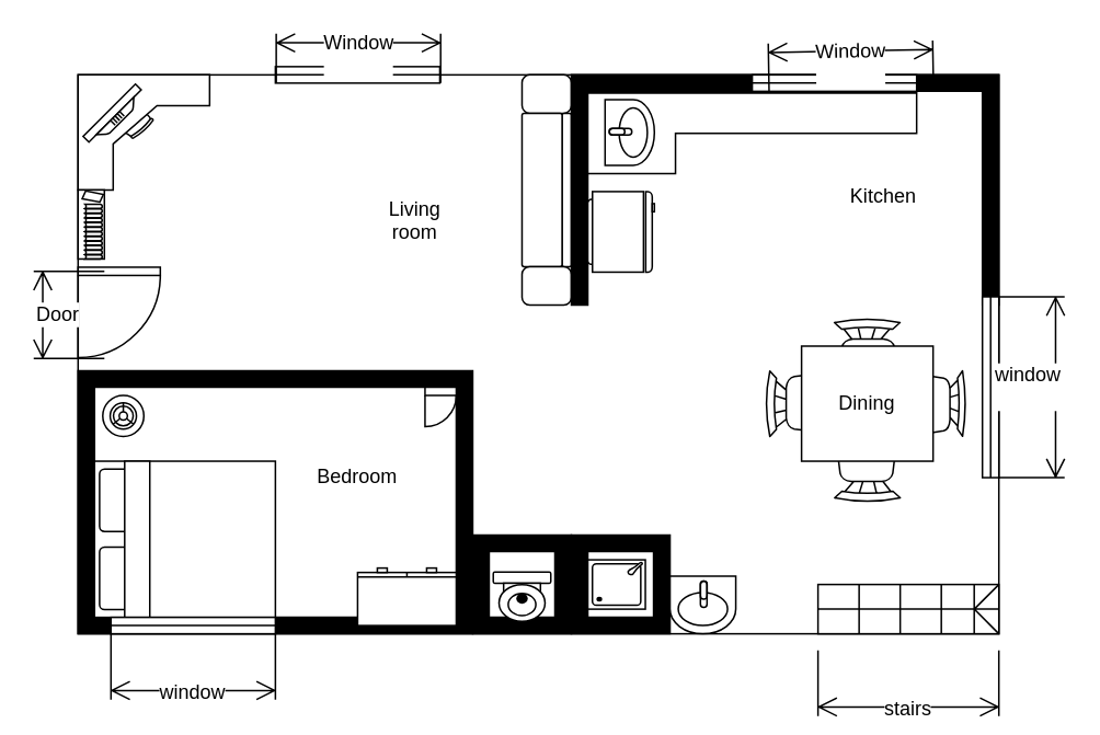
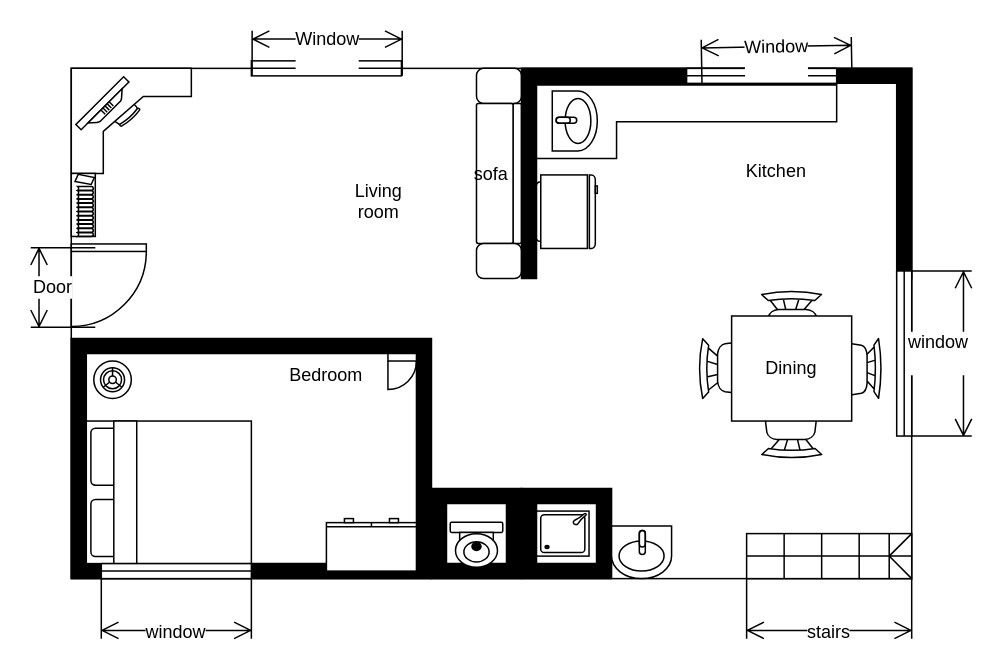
+ <mxCell id="42" value="sofa" style="text;html=1;strokeColor=none;fillColor=none;align=center;verticalAlign=middle;whiteSpace=wrap;rounded=0;direction=north;" vertex="1" parent="1"><mxGeometry x="317" y="96" width="20" height="40" as="geometry" /></mxCell>
- <mxCell id="31" value="Kitchen&lt;br&gt;&lt;br&gt;" style="text;html=1;strokeColor=none;fillColor=none;align=center;verticalAlign=middle;whiteSpace=wrap;rounded=0;" parent="1" vertex="1"><mxGeometry x="517" y="116" width="40" height="20" as="geometry" /></mxCell>
+ <mxCell id="31" value="Kitchen&lt;br&gt;&lt;br&gt;" style="text;html=1;strokeColor=none;fillColor=none;align=center;verticalAlign=middle;whiteSpace=wrap;rounded=0;" parent="1" vertex="1"><mxGeometry x="497" y="111" width="40" height="20" as="geometry" /></mxCell>
- <mxCell id="29" value="Bedroom" style="text;html=1;strokeColor=none;fillColor=none;align=center;verticalAlign=middle;whiteSpace=wrap;rounded=0;" parent="1" vertex="1"><mxGeometry x="197" y="280" width="40" height="20" as="geometry" /></mxCell>
+ <mxCell id="29" value="Bedroom" style="text;html=1;strokeColor=none;fillColor=none;align=center;verticalAlign=middle;whiteSpace=wrap;rounded=0;" parent="1" vertex="1"><mxGeometry x="197" y="240" width="40" height="20" as="geometry" /></mxCell>
- <mxCell id="40" value="stairs" style="shape=dimension;whiteSpace=wrap;html=1;align=center;points=[];verticalAlign=bottom;spacingBottom=-5;labelBackgroundColor=#ffffff;fillColor=#FFFFFF;" vertex="1" parent="1"><mxGeometry x="497" y="395" width="110" height="40" as="geometry" /></mxCell>
+ <mxCell id="40" value="stairs" style="shape=dimension;whiteSpace=wrap;html=1;align=center;points=[];verticalAlign=bottom;spacingBottom=-5;labelBackgroundColor=#ffffff;fillColor=#FFFFFF;" vertex="1" parent="1"><mxGeometry x="497" y="385" width="110" height="40" as="geometry" /></mxCell>
